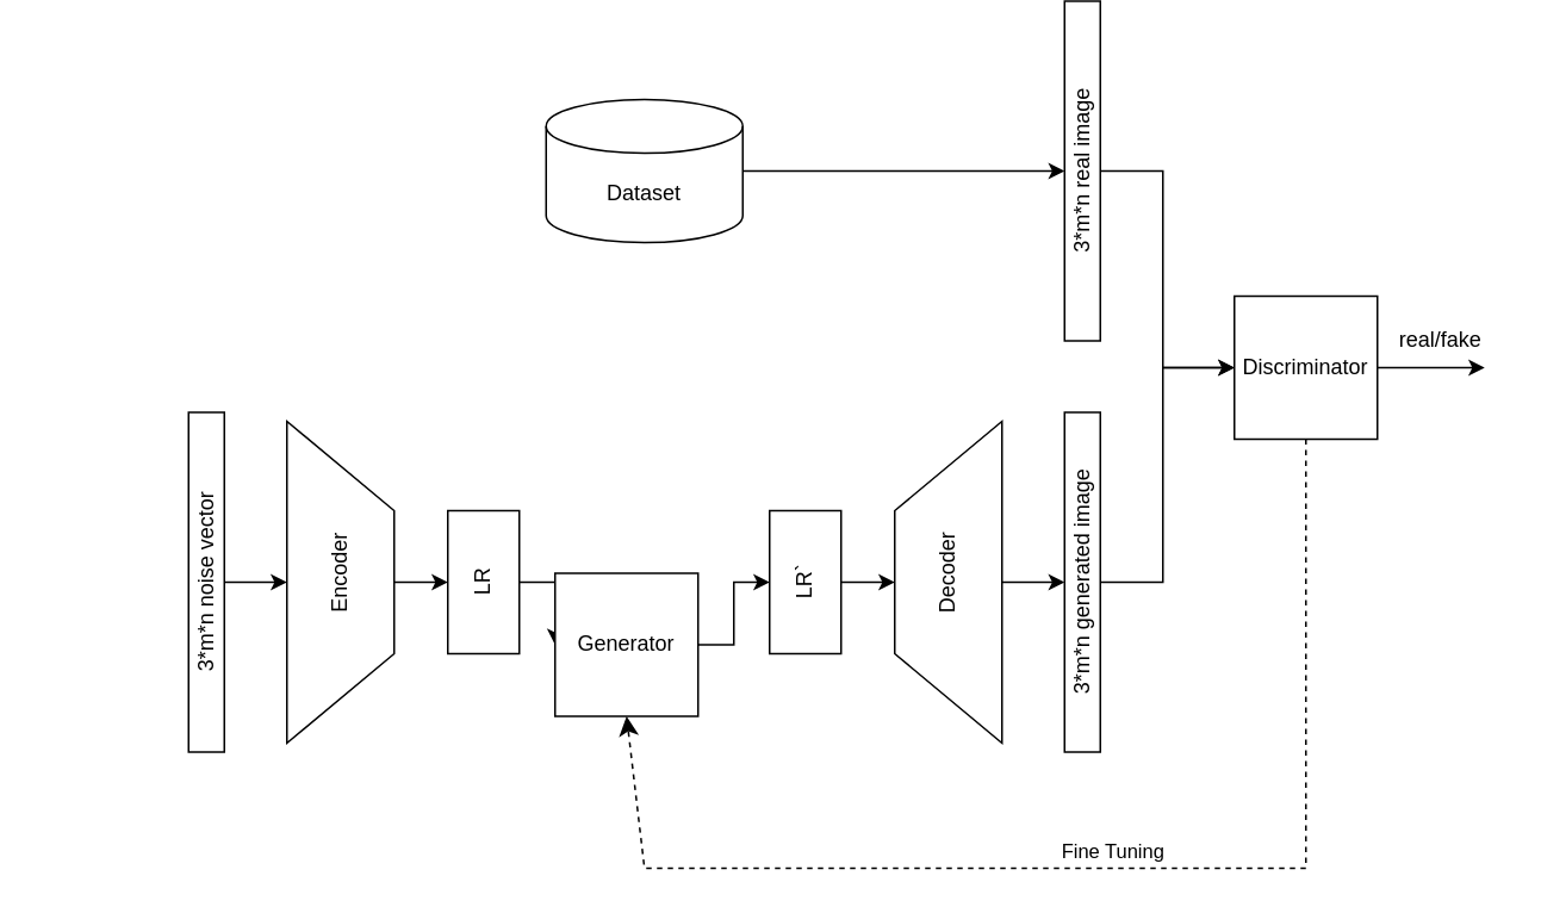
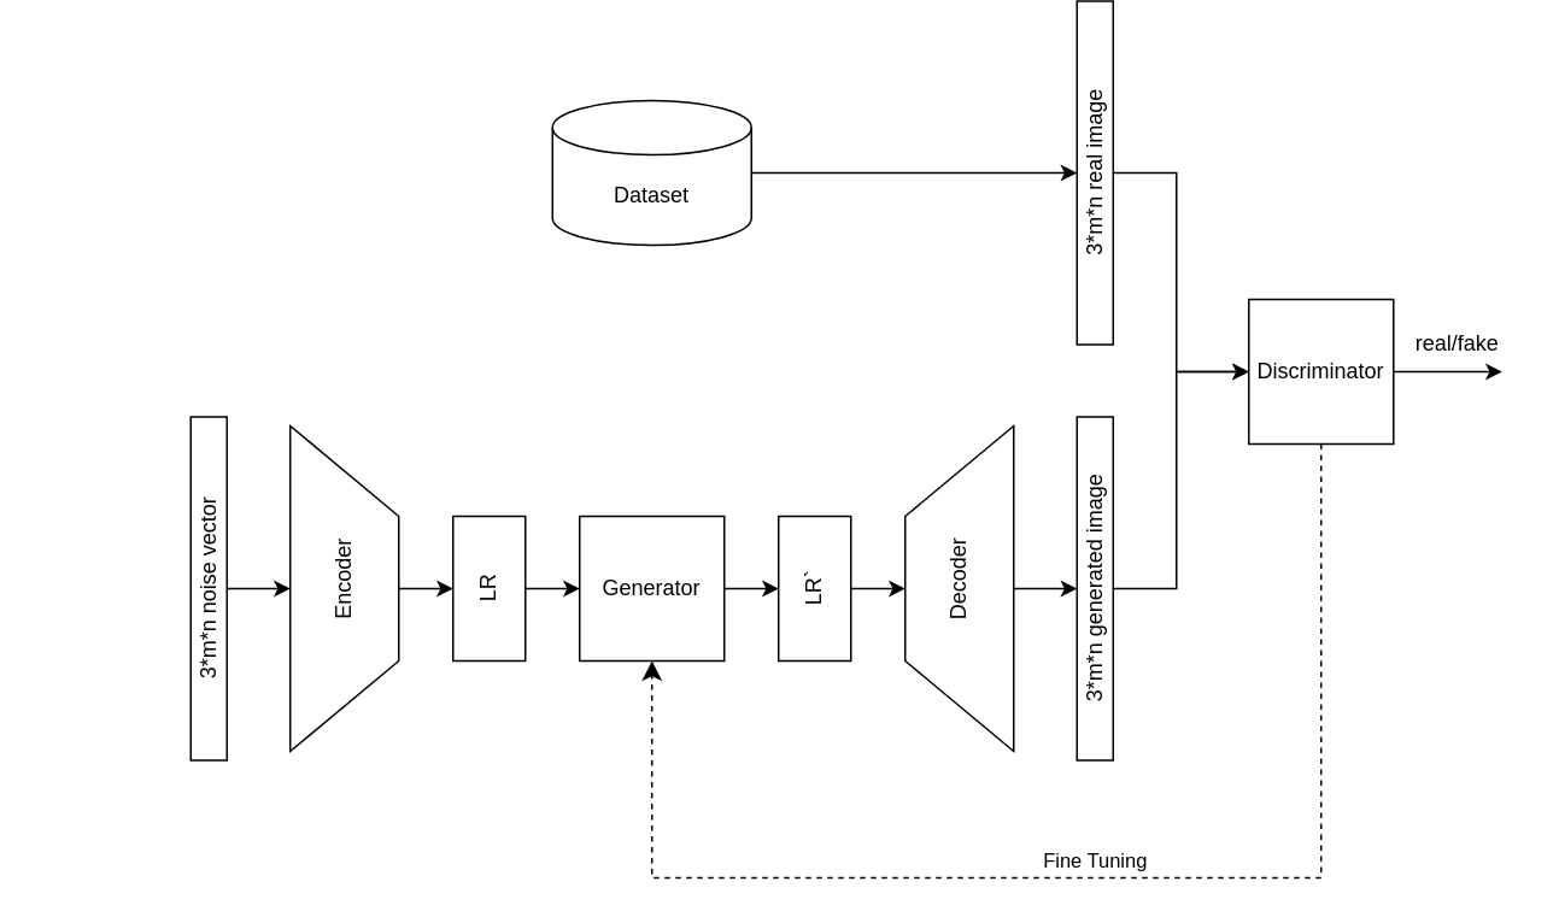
- <mxCell id="11" value="Generator" style="whiteSpace=wrap;html=1;aspect=fixed;" vertex="1" parent="1"><mxGeometry x="310" y="285" width="80" height="80" as="geometry" /></mxCell>
+ <mxCell id="11" value="Generator" style="whiteSpace=wrap;html=1;aspect=fixed;" vertex="1" parent="1"><mxGeometry x="320" y="250" width="80" height="80" as="geometry" /></mxCell>
